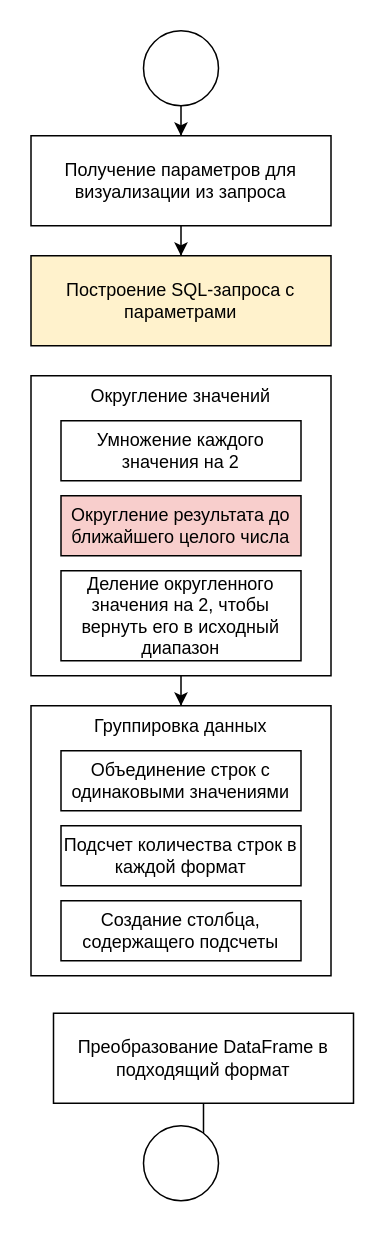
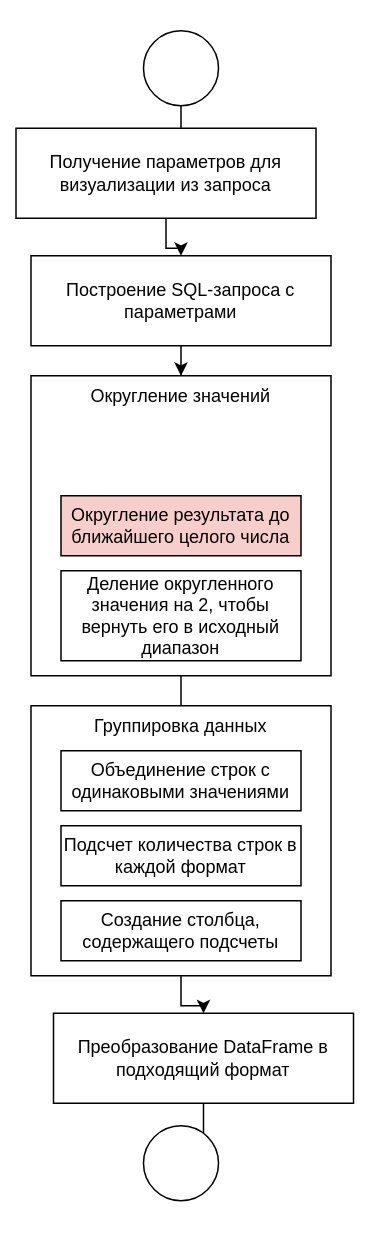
- <mxCell id="5" value="Получение параметров для визуализации из запроса" style="rounded=0;whiteSpace=wrap;html=1;" vertex="1" parent="1"><mxGeometry x="20" y="90" width="200" height="60" as="geometry" /></mxCell>
+ <mxCell id="5" value="Получение параметров для визуализации из запроса" style="rounded=0;whiteSpace=wrap;html=1;" vertex="1" parent="1"><mxGeometry x="10" y="85" width="200" height="60" as="geometry" /></mxCell>
- <mxCell id="7" value="Построение SQL-запроса с параметрами" style="rounded=0;whiteSpace=wrap;html=1;fillColor=#fff2cc;" vertex="1" parent="1"><mxGeometry x="20" y="170" width="200" height="60" as="geometry" /></mxCell>
+ <mxCell id="7" value="Построение SQL-запроса с параметрами" style="rounded=0;whiteSpace=wrap;html=1;" vertex="1" parent="1"><mxGeometry x="20" y="170" width="200" height="60" as="geometry" /></mxCell>
+ <mxCell id="6" style="edgeStyle=orthogonalEdgeStyle;rounded=0;orthogonalLoop=1;jettySize=auto;html=1;" edge="1" parent="1" source="7" target="9"><mxGeometry relative="1" as="geometry" /></mxCell>
- <mxCell id="10" value="Умножение каждого значения на 2" style="rounded=0;whiteSpace=wrap;html=1;" vertex="1" parent="1"><mxGeometry x="40" y="280" width="160" height="40" as="geometry" /></mxCell>
- <mxCell id="8" style="edgeStyle=orthogonalEdgeStyle;rounded=0;orthogonalLoop=1;jettySize=auto;html=1;" edge="1" parent="1" source="9" target="14"><mxGeometry relative="1" as="geometry" /></mxCell>
+ <mxCell id="8" style="edgeStyle=orthogonalEdgeStyle;rounded=0;orthogonalLoop=1;jettySize=auto;html=1;" edge="1" parent="1" source="9" target="15"><mxGeometry relative="1" as="geometry" /></mxCell>
+ <mxCell id="13" style="edgeStyle=orthogonalEdgeStyle;rounded=0;orthogonalLoop=1;jettySize=auto;html=1;" edge="1" parent="1" source="14" target="19"><mxGeometry relative="1" as="geometry" /></mxCell>
